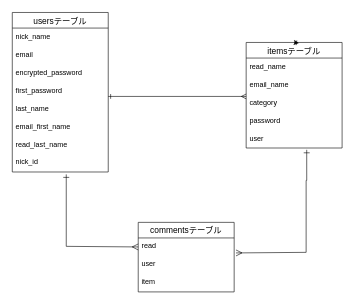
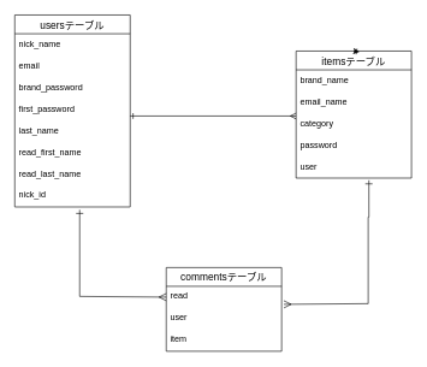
- <mxCell id="16" value="read_name" style="text;strokeColor=none;fillColor=none;spacingLeft=4;spacingRight=4;overflow=hidden;rotatable=0;points=[[0,0.5],[1,0.5]];portConstraint=eastwest;fontSize=12;" parent="15" vertex="1"><mxGeometry y="26" width="160" height="30" as="geometry" /></mxCell>
+ <mxCell id="16" value="brand_name" style="text;strokeColor=none;fillColor=none;spacingLeft=4;spacingRight=4;overflow=hidden;rotatable=0;points=[[0,0.5],[1,0.5]];portConstraint=eastwest;fontSize=12;" parent="15" vertex="1"><mxGeometry y="26" width="160" height="30" as="geometry" /></mxCell>
- <mxCell id="9" value="encrypted_password" style="text;strokeColor=none;fillColor=none;spacingLeft=4;spacingRight=4;overflow=hidden;rotatable=0;points=[[0,0.5],[1,0.5]];portConstraint=eastwest;fontSize=12;" parent="6" vertex="1"><mxGeometry y="86" width="160" height="30" as="geometry" /></mxCell>
+ <mxCell id="9" value="brand_password" style="text;strokeColor=none;fillColor=none;spacingLeft=4;spacingRight=4;overflow=hidden;rotatable=0;points=[[0,0.5],[1,0.5]];portConstraint=eastwest;fontSize=12;" parent="6" vertex="1"><mxGeometry y="86" width="160" height="30" as="geometry" /></mxCell>
- <mxCell id="12" value="email_first_name" style="text;strokeColor=none;fillColor=none;spacingLeft=4;spacingRight=4;overflow=hidden;rotatable=0;points=[[0,0.5],[1,0.5]];portConstraint=eastwest;fontSize=12;" parent="6" vertex="1"><mxGeometry y="176" width="160" height="30" as="geometry" /></mxCell>
+ <mxCell id="12" value="read_first_name" style="text;strokeColor=none;fillColor=none;spacingLeft=4;spacingRight=4;overflow=hidden;rotatable=0;points=[[0,0.5],[1,0.5]];portConstraint=eastwest;fontSize=12;" parent="6" vertex="1"><mxGeometry y="176" width="160" height="30" as="geometry" /></mxCell>
